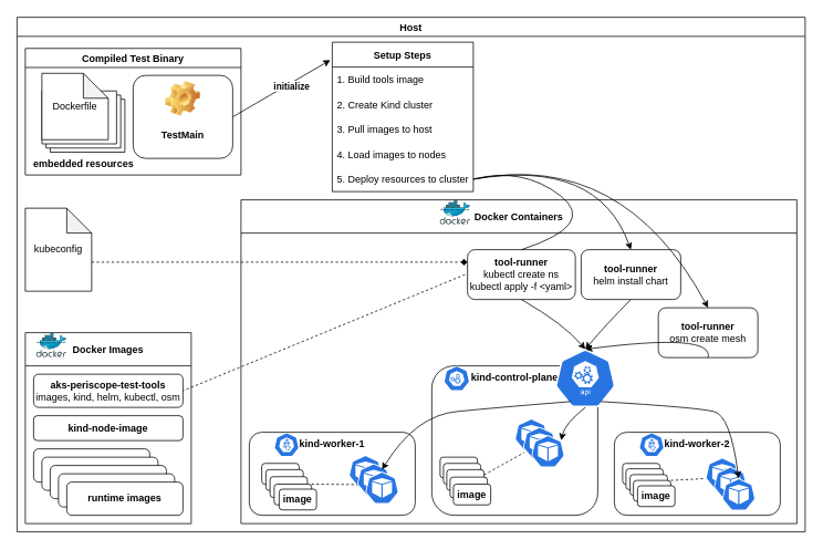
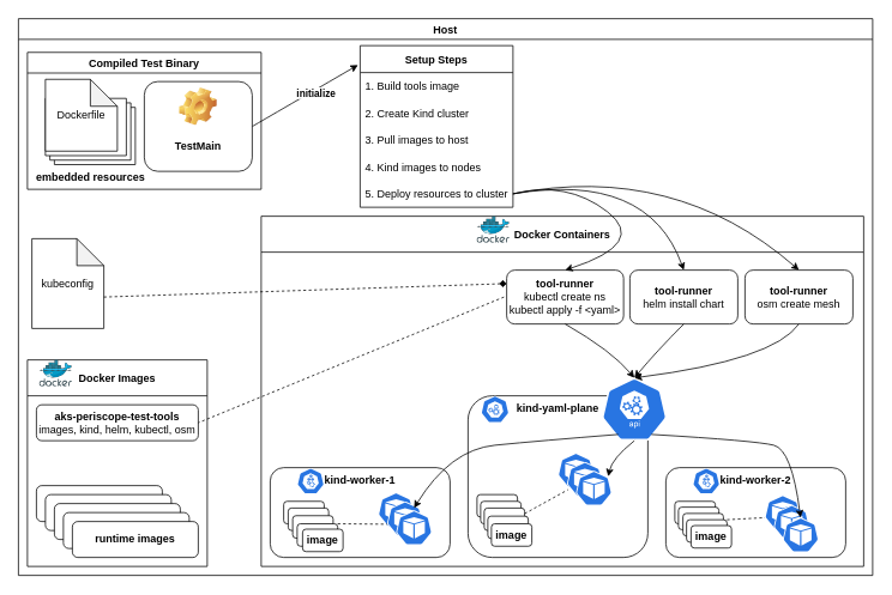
- <mxCell id="54" value="4. Load images to nodes" style="text;strokeColor=none;fillColor=none;align=left;verticalAlign=middle;spacingLeft=4;spacingRight=4;overflow=hidden;points=[[0,0.5],[1,0.5]];portConstraint=eastwest;rotatable=0;" parent="50" vertex="1"><mxGeometry y="120" width="170" height="30" as="geometry" /></mxCell>
+ <mxCell id="54" value="4. Kind images to nodes" style="text;strokeColor=none;fillColor=none;align=left;verticalAlign=middle;spacingLeft=4;spacingRight=4;overflow=hidden;points=[[0,0.5],[1,0.5]];portConstraint=eastwest;rotatable=0;" parent="50" vertex="1"><mxGeometry y="120" width="170" height="30" as="geometry" /></mxCell>
- <mxCell id="62" value="" style="curved=1;endArrow=none;html=1;rounded=0;exitX=1;exitY=0.5;exitDx=0;exitDy=0;entryX=0.5;entryY=0;entryDx=0;entryDy=0;" parent="2" source="55" target="21" edge="1"><mxGeometry width="50" height="50" relative="1" as="geometry"><mxPoint x="480" y="360" as="sourcePoint" /><mxPoint x="530" y="310" as="targetPoint" /><Array as="points"><mxPoint x="610" y="180" /><mxPoint x="700" y="250" /></Array></mxGeometry></mxCell>
+ <mxCell id="62" value="" style="curved=1;endArrow=classic;html=1;rounded=0;exitX=1;exitY=0.5;exitDx=0;exitDy=0;entryX=0.5;entryY=0;entryDx=0;entryDy=0;" parent="2" source="55" target="21" edge="1"><mxGeometry width="50" height="50" relative="1" as="geometry"><mxPoint x="480" y="360" as="sourcePoint" /><mxPoint x="530" y="310" as="targetPoint" /><Array as="points"><mxPoint x="610" y="180" /><mxPoint x="700" y="250" /></Array></mxGeometry></mxCell>
- <mxCell id="12" value="kubeconfig" style="shape=note;whiteSpace=wrap;html=1;backgroundOutline=1;darkOpacity=0.05;" parent="2" vertex="1"><mxGeometry x="10" y="230" width="80" height="100" as="geometry" /></mxCell>
+ <mxCell id="12" value="kubeconfig" style="shape=note;whiteSpace=wrap;html=1;backgroundOutline=1;darkOpacity=0.05;" parent="2" vertex="1"><mxGeometry x="15" y="245" width="80" height="100" as="geometry" /></mxCell>
- <mxCell id="23" value="&lt;b&gt;tool-runner&lt;/b&gt;&lt;br&gt;osm create mesh" style="rounded=1;whiteSpace=wrap;html=1;" parent="13" vertex="1"><mxGeometry x="503" y="130" width="120" height="60" as="geometry" /></mxCell>
+ <mxCell id="23" value="&lt;b&gt;tool-runner&lt;/b&gt;&lt;br&gt;osm create mesh" style="rounded=1;whiteSpace=wrap;html=1;" parent="13" vertex="1"><mxGeometry x="538" y="60" width="120" height="60" as="geometry" /></mxCell>
- <mxCell id="15" value="&lt;b&gt;kind-control-plane&lt;/b&gt;" style="rounded=1;whiteSpace=wrap;html=1;verticalAlign=top;" parent="13" vertex="1"><mxGeometry x="230" y="200" width="200" height="180" as="geometry" /></mxCell>
+ <mxCell id="15" value="&lt;b&gt;kind-yaml-plane&lt;/b&gt;" style="rounded=1;whiteSpace=wrap;html=1;verticalAlign=top;" parent="13" vertex="1"><mxGeometry x="230" y="200" width="200" height="180" as="geometry" /></mxCell>
- <mxCell id="5" value="&lt;b&gt;kind-node-image&lt;/b&gt;" style="rounded=1;whiteSpace=wrap;html=1;" parent="3" vertex="1"><mxGeometry x="10" y="100" width="180" height="30" as="geometry" /></mxCell>
